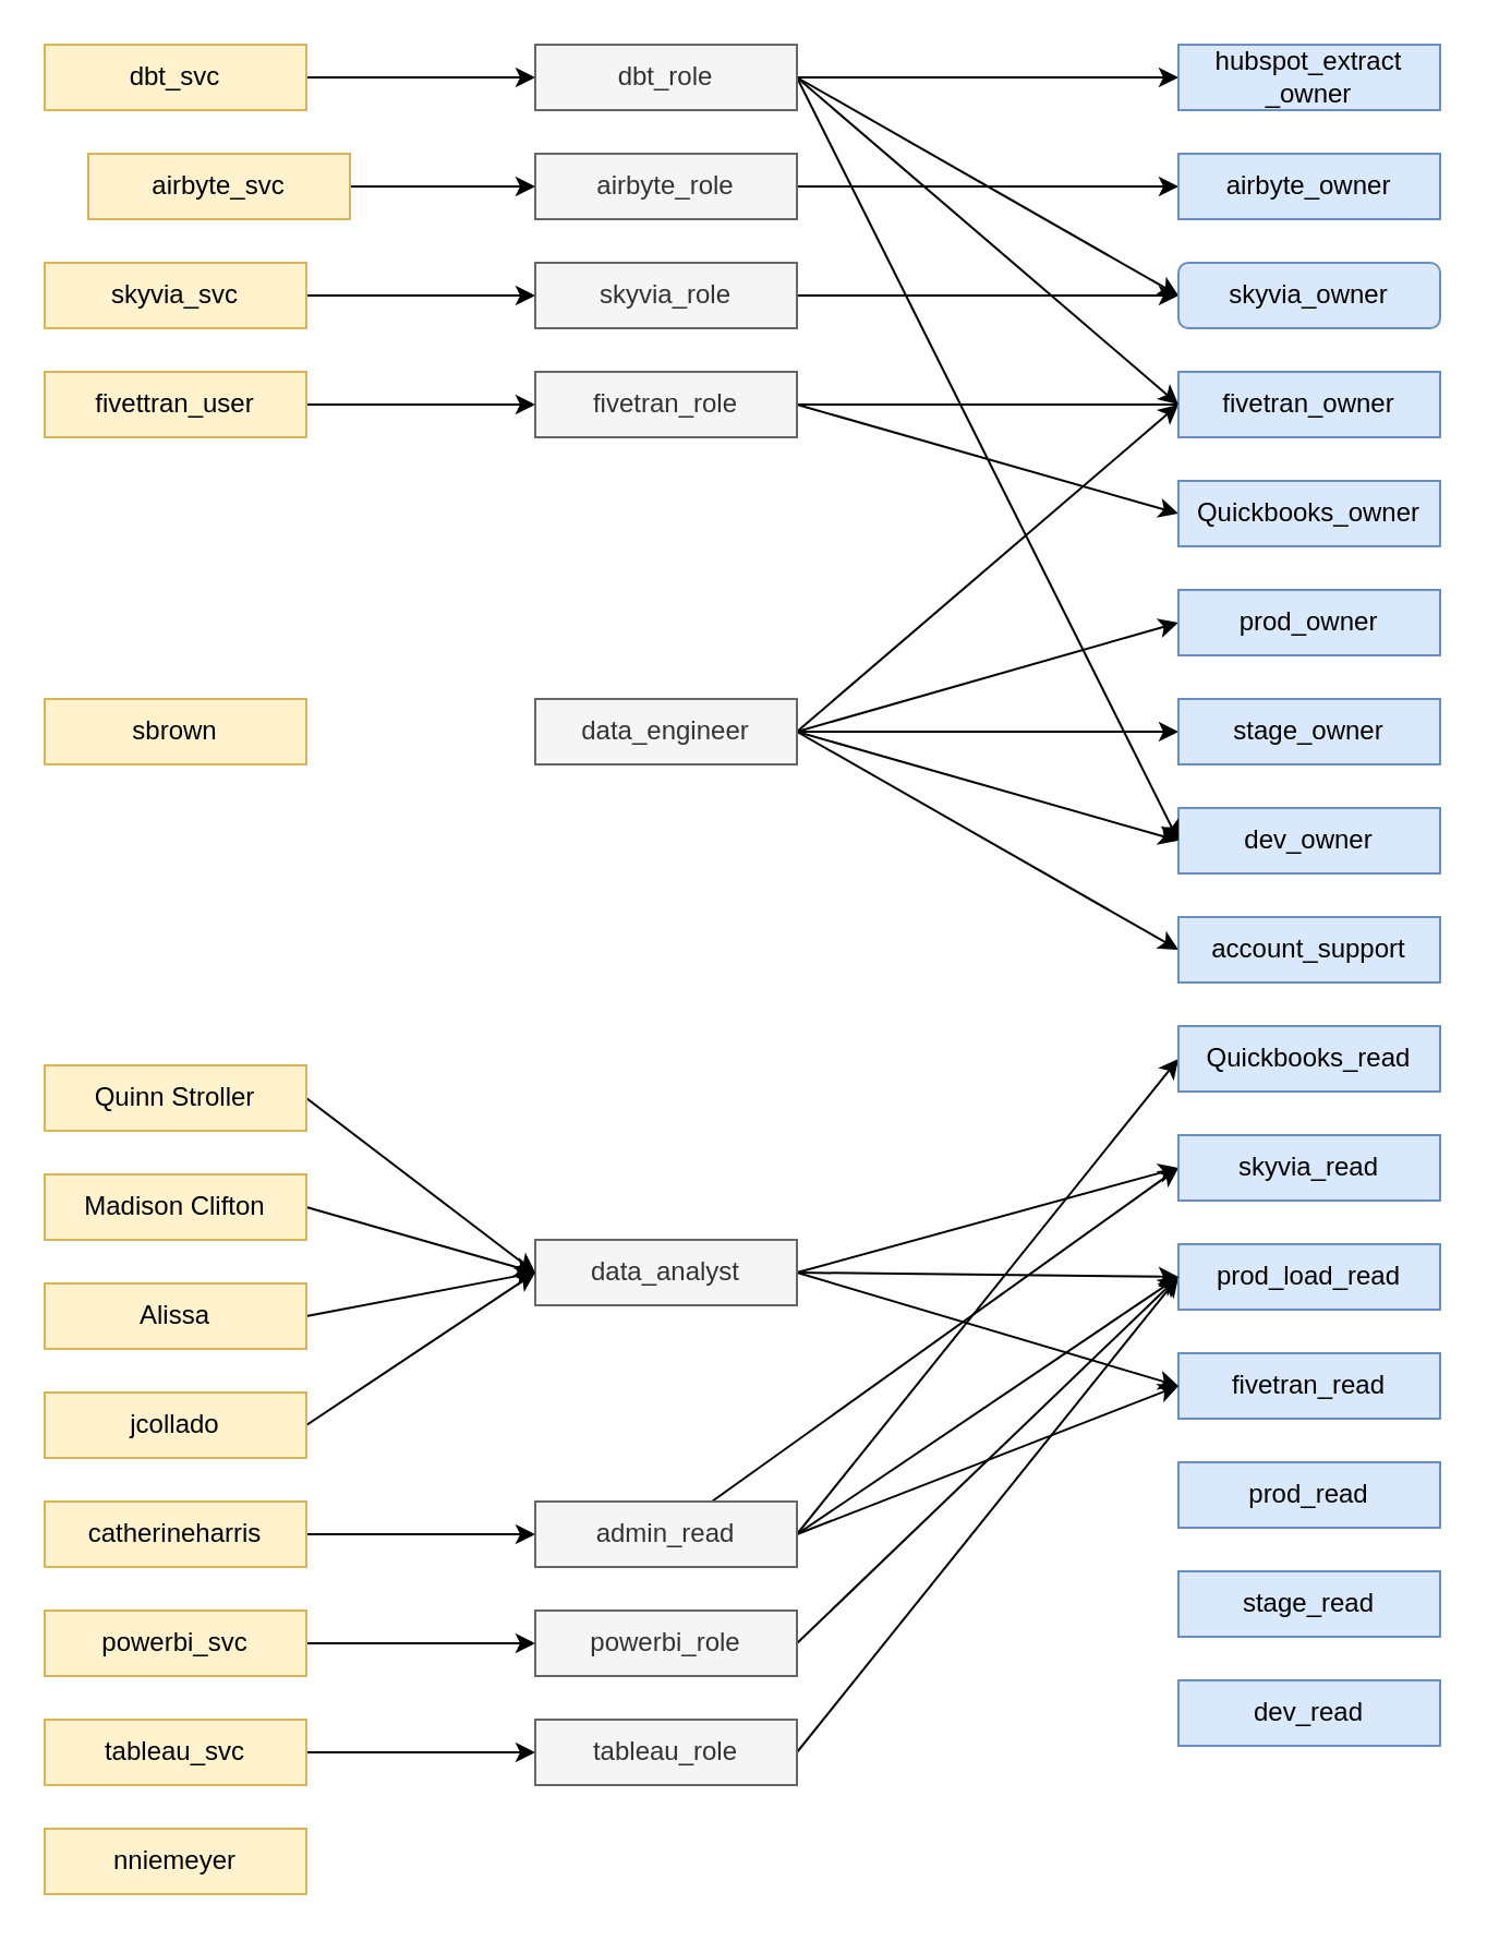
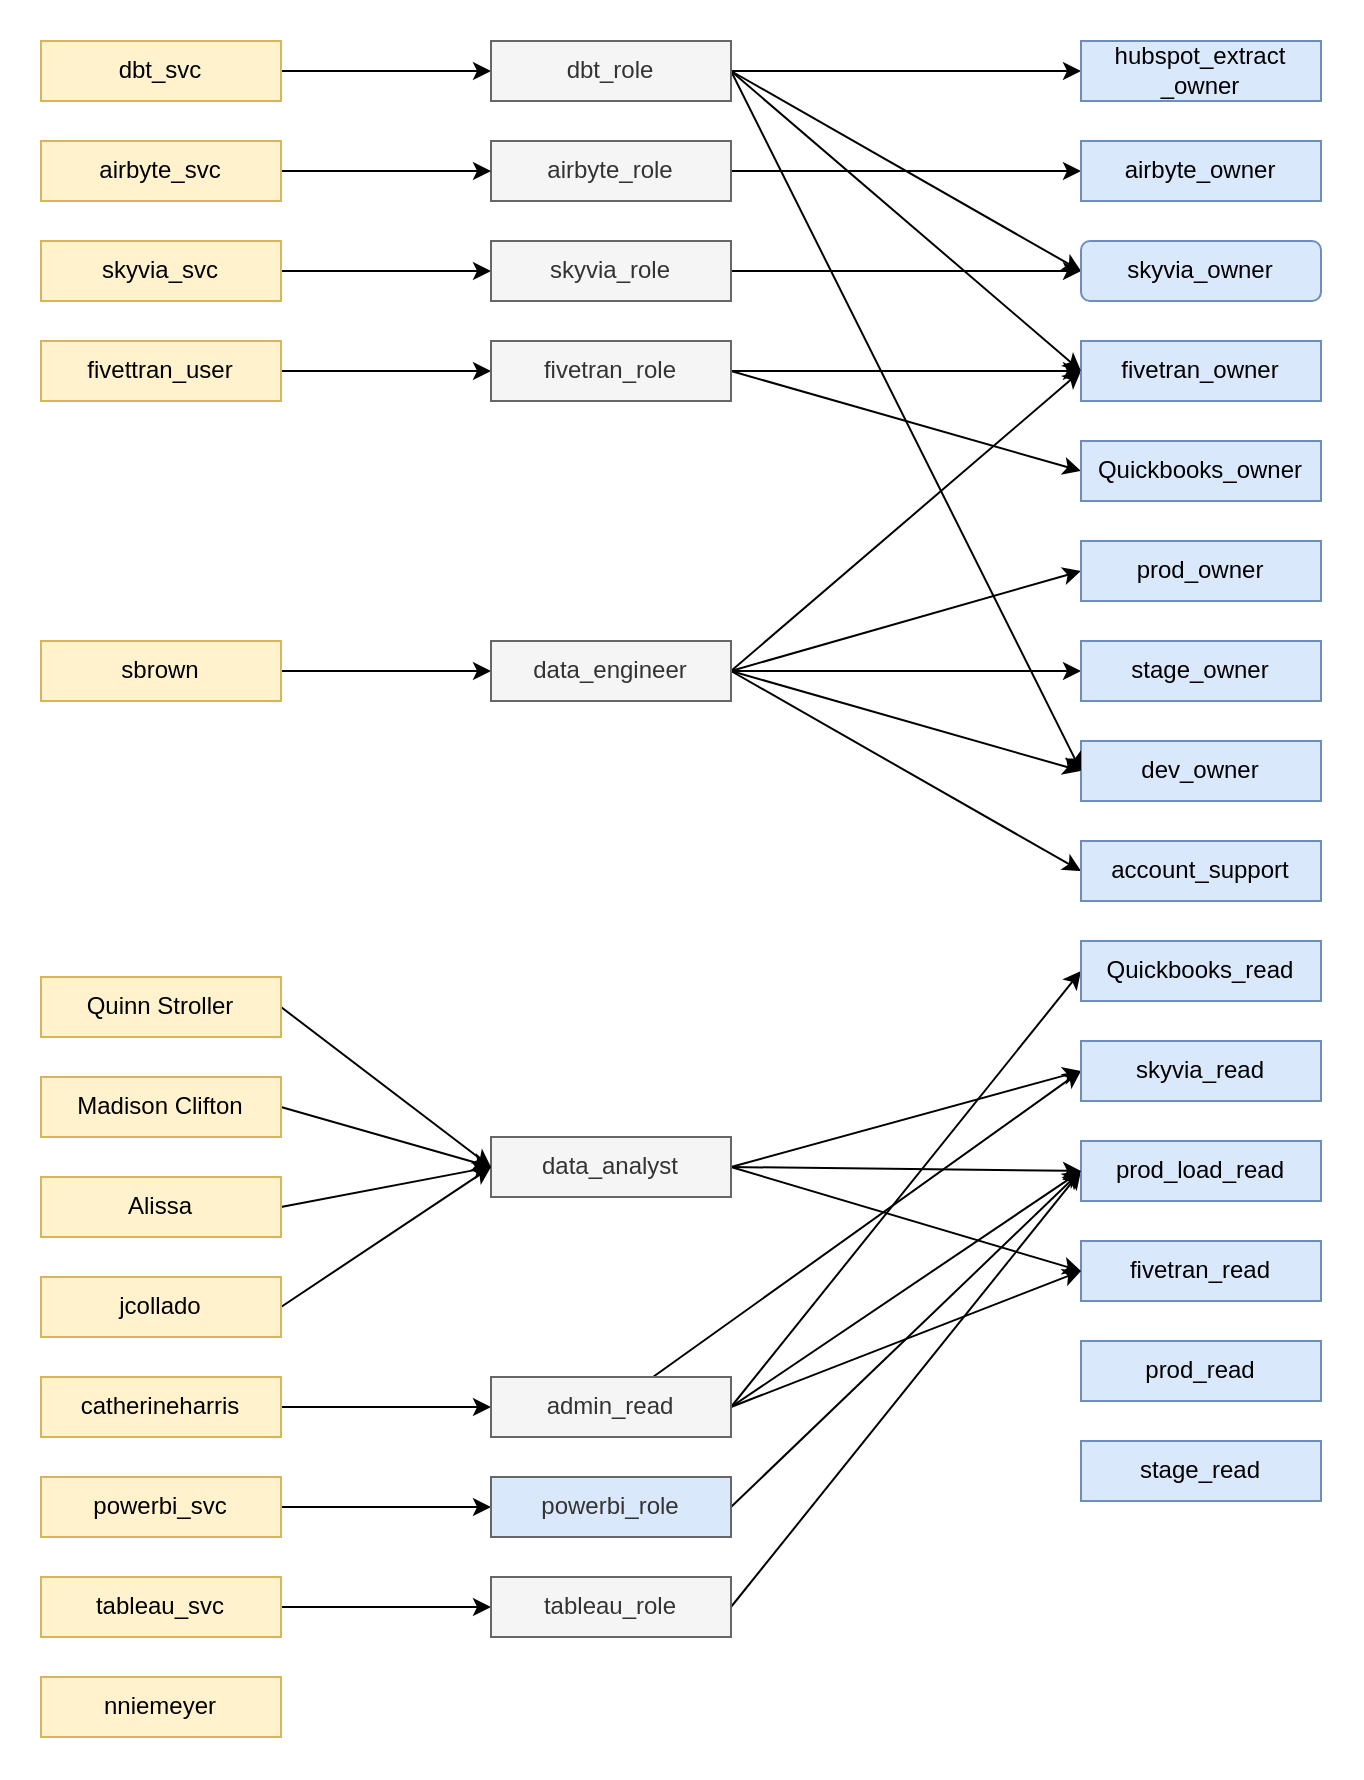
- <mxCell id="49" value="airbyte_svc" style="rounded=0;whiteSpace=wrap;html=1;fillColor=#fff2cc;strokeColor=#d6b656;" parent="1" vertex="1"><mxGeometry x="40" y="70" width="120" height="30" as="geometry" /></mxCell>
+ <mxCell id="49" value="airbyte_svc" style="rounded=0;whiteSpace=wrap;html=1;fillColor=#fff2cc;strokeColor=#d6b656;" parent="1" vertex="1"><mxGeometry x="20" y="70" width="120" height="30" as="geometry" /></mxCell>
- <mxCell id="19" style="edgeStyle=orthogonalEdgeStyle;rounded=0;orthogonalLoop=1;jettySize=auto;html=1;entryX=0;entryY=0.5;entryDx=0;entryDy=0;endArrow=none;" parent="1" source="21" target="26" edge="1"><mxGeometry relative="1" as="geometry" /></mxCell>
+ <mxCell id="19" style="edgeStyle=orthogonalEdgeStyle;rounded=0;orthogonalLoop=1;jettySize=auto;html=1;entryX=0;entryY=0.5;entryDx=0;entryDy=0;" parent="1" source="21" target="26" edge="1"><mxGeometry relative="1" as="geometry" /></mxCell>
+ <mxCell id="4" style="rounded=0;orthogonalLoop=1;jettySize=auto;html=1;entryX=0;entryY=0.5;entryDx=0;entryDy=0;" parent="1" source="5" target="18" edge="1"><mxGeometry relative="1" as="geometry" /></mxCell>
- <mxCell id="23" value="powerbi_role" style="rounded=0;whiteSpace=wrap;html=1;fillColor=#f5f5f5;fontColor=#333333;strokeColor=#666666;" parent="1" vertex="1"><mxGeometry x="245" y="738" width="120" height="30" as="geometry" /></mxCell>
+ <mxCell id="23" value="powerbi_role" style="rounded=0;whiteSpace=wrap;html=1;fillColor=#dae8fc;fontColor=#333333;strokeColor=#666666;" parent="1" vertex="1"><mxGeometry x="245" y="738" width="120" height="30" as="geometry" /></mxCell>
- <mxCell id="28" value="dev_read" style="rounded=0;whiteSpace=wrap;html=1;fillColor=#dae8fc;strokeColor=#6c8ebf;" parent="1" vertex="1"><mxGeometry x="540" y="770" width="120" height="30" as="geometry" /></mxCell>
